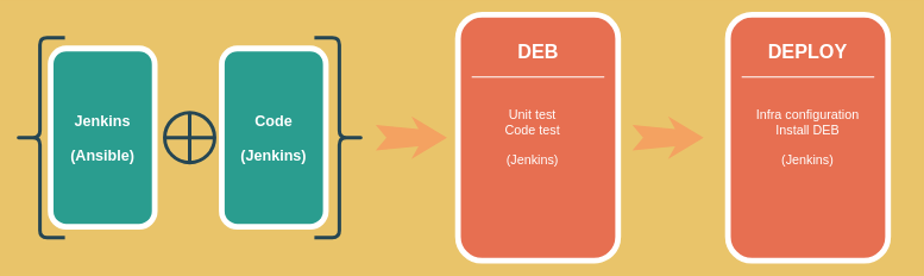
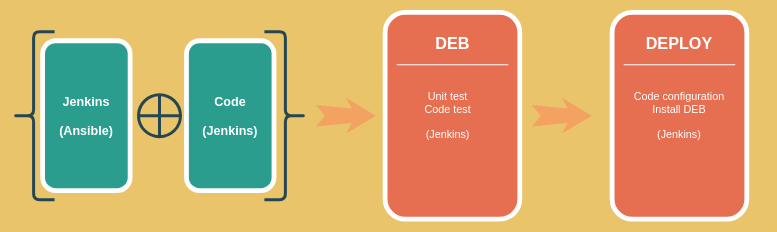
- <mxCell id="18" value="&lt;font style=&quot;font-size: 18px&quot;&gt;&lt;/font&gt;&lt;div style=&quot;font-size: 18px&quot;&gt;&lt;font style=&quot;font-size: 18px&quot;&gt;Infra configuration&lt;br&gt;&lt;/font&gt;&lt;/div&gt;&lt;div style=&quot;font-size: 18px&quot;&gt;&lt;font style=&quot;font-size: 18px&quot;&gt;Install DEB&lt;/font&gt;&lt;/div&gt;&lt;div style=&quot;font-size: 18px&quot;&gt;&lt;font style=&quot;font-size: 18px&quot;&gt;&lt;br&gt;&lt;/font&gt;&lt;/div&gt;&lt;div style=&quot;font-size: 18px&quot;&gt;&lt;font style=&quot;font-size: 18px&quot;&gt;(Jenkins)&lt;br&gt;&lt;/font&gt;&lt;/div&gt;" style="text;html=1;strokeColor=none;fillColor=none;align=center;verticalAlign=middle;whiteSpace=wrap;rounded=0;shadow=0;fontSize=14;fontColor=#FFFFFF;" vertex="1" parent="1"><mxGeometry x="992.325" y="147.5" width="280" height="90" as="geometry" /></mxCell>
+ <mxCell id="18" value="&lt;font style=&quot;font-size: 18px&quot;&gt;&lt;/font&gt;&lt;div style=&quot;font-size: 18px&quot;&gt;&lt;font style=&quot;font-size: 18px&quot;&gt;Code configuration&lt;br&gt;&lt;/font&gt;&lt;/div&gt;&lt;div style=&quot;font-size: 18px&quot;&gt;&lt;font style=&quot;font-size: 18px&quot;&gt;Install DEB&lt;/font&gt;&lt;/div&gt;&lt;div style=&quot;font-size: 18px&quot;&gt;&lt;font style=&quot;font-size: 18px&quot;&gt;&lt;br&gt;&lt;/font&gt;&lt;/div&gt;&lt;div style=&quot;font-size: 18px&quot;&gt;&lt;font style=&quot;font-size: 18px&quot;&gt;(Jenkins)&lt;br&gt;&lt;/font&gt;&lt;/div&gt;" style="text;html=1;strokeColor=none;fillColor=none;align=center;verticalAlign=middle;whiteSpace=wrap;rounded=0;shadow=0;fontSize=14;fontColor=#FFFFFF;" vertex="1" parent="1"><mxGeometry x="992.325" y="147.5" width="280" height="90" as="geometry" /></mxCell>
